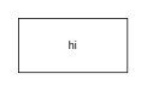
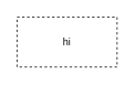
- <mxCell id="2" value="hi" style="rounded=0;whiteSpace=wrap;html=1;" vertex="1" parent="1"><mxGeometry x="20" y="20" width="120" height="60" as="geometry" /></mxCell>
+ <mxCell id="2" value="hi" style="rounded=0;whiteSpace=wrap;html=1;dashed=1;" vertex="1" parent="1"><mxGeometry x="20" y="20" width="120" height="60" as="geometry" /></mxCell>
